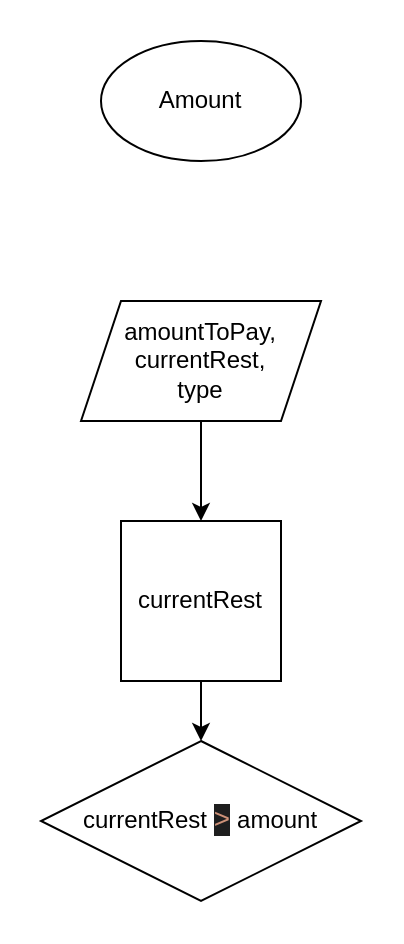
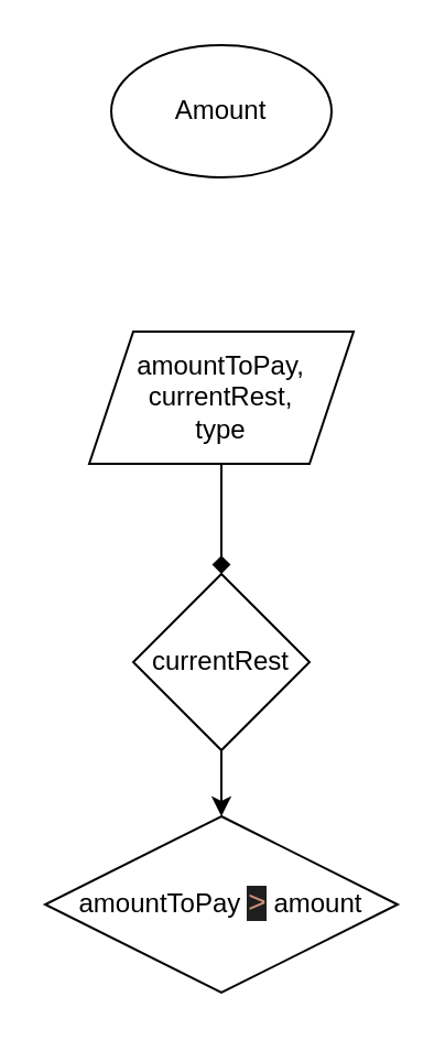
- <mxCell id="3" style="edgeStyle=none;html=1;exitX=0.5;exitY=1;exitDx=0;exitDy=0;entryX=0.5;entryY=0;entryDx=0;entryDy=0;" edge="1" parent="1" source="4" target="6"><mxGeometry relative="1" as="geometry" /></mxCell>
+ <mxCell id="3" style="edgeStyle=none;html=1;exitX=0.5;exitY=1;exitDx=0;exitDy=0;entryX=0.5;entryY=0;entryDx=0;entryDy=0;endArrow=diamond;" edge="1" parent="1" source="4" target="6"><mxGeometry relative="1" as="geometry" /></mxCell>
- <mxCell id="6" value="currentRest" style="whiteSpace=wrap;html=1;rounded=0;" vertex="1" parent="1"><mxGeometry x="60" y="260" width="80" height="80" as="geometry" /></mxCell>
+ <mxCell id="6" value="currentRest" style="rhombus;whiteSpace=wrap;html=1;" vertex="1" parent="1"><mxGeometry x="60" y="260" width="80" height="80" as="geometry" /></mxCell>
- <mxCell id="7" value="currentRest&amp;nbsp;&lt;span style=&quot;color: rgb(206, 145, 120); background-color: rgb(30, 30, 30); font-family: Consolas, &amp;quot;Courier New&amp;quot;, monospace; font-size: 14px;&quot;&gt;&amp;gt;&lt;/span&gt;&lt;span style=&quot;background-color: initial;&quot;&gt;&amp;nbsp;amount&lt;/span&gt;" style="rhombus;whiteSpace=wrap;html=1;" vertex="1" parent="1"><mxGeometry x="20" y="370" width="160" height="80" as="geometry" /></mxCell>
+ <mxCell id="7" value="amountToPay&amp;nbsp;&lt;span style=&quot;color: rgb(206, 145, 120); background-color: rgb(30, 30, 30); font-family: Consolas, &amp;quot;Courier New&amp;quot;, monospace; font-size: 14px;&quot;&gt;&amp;gt;&lt;/span&gt;&lt;span style=&quot;background-color: initial;&quot;&gt;&amp;nbsp;amount&lt;/span&gt;" style="rhombus;whiteSpace=wrap;html=1;" vertex="1" parent="1"><mxGeometry x="20" y="370" width="160" height="80" as="geometry" /></mxCell>
